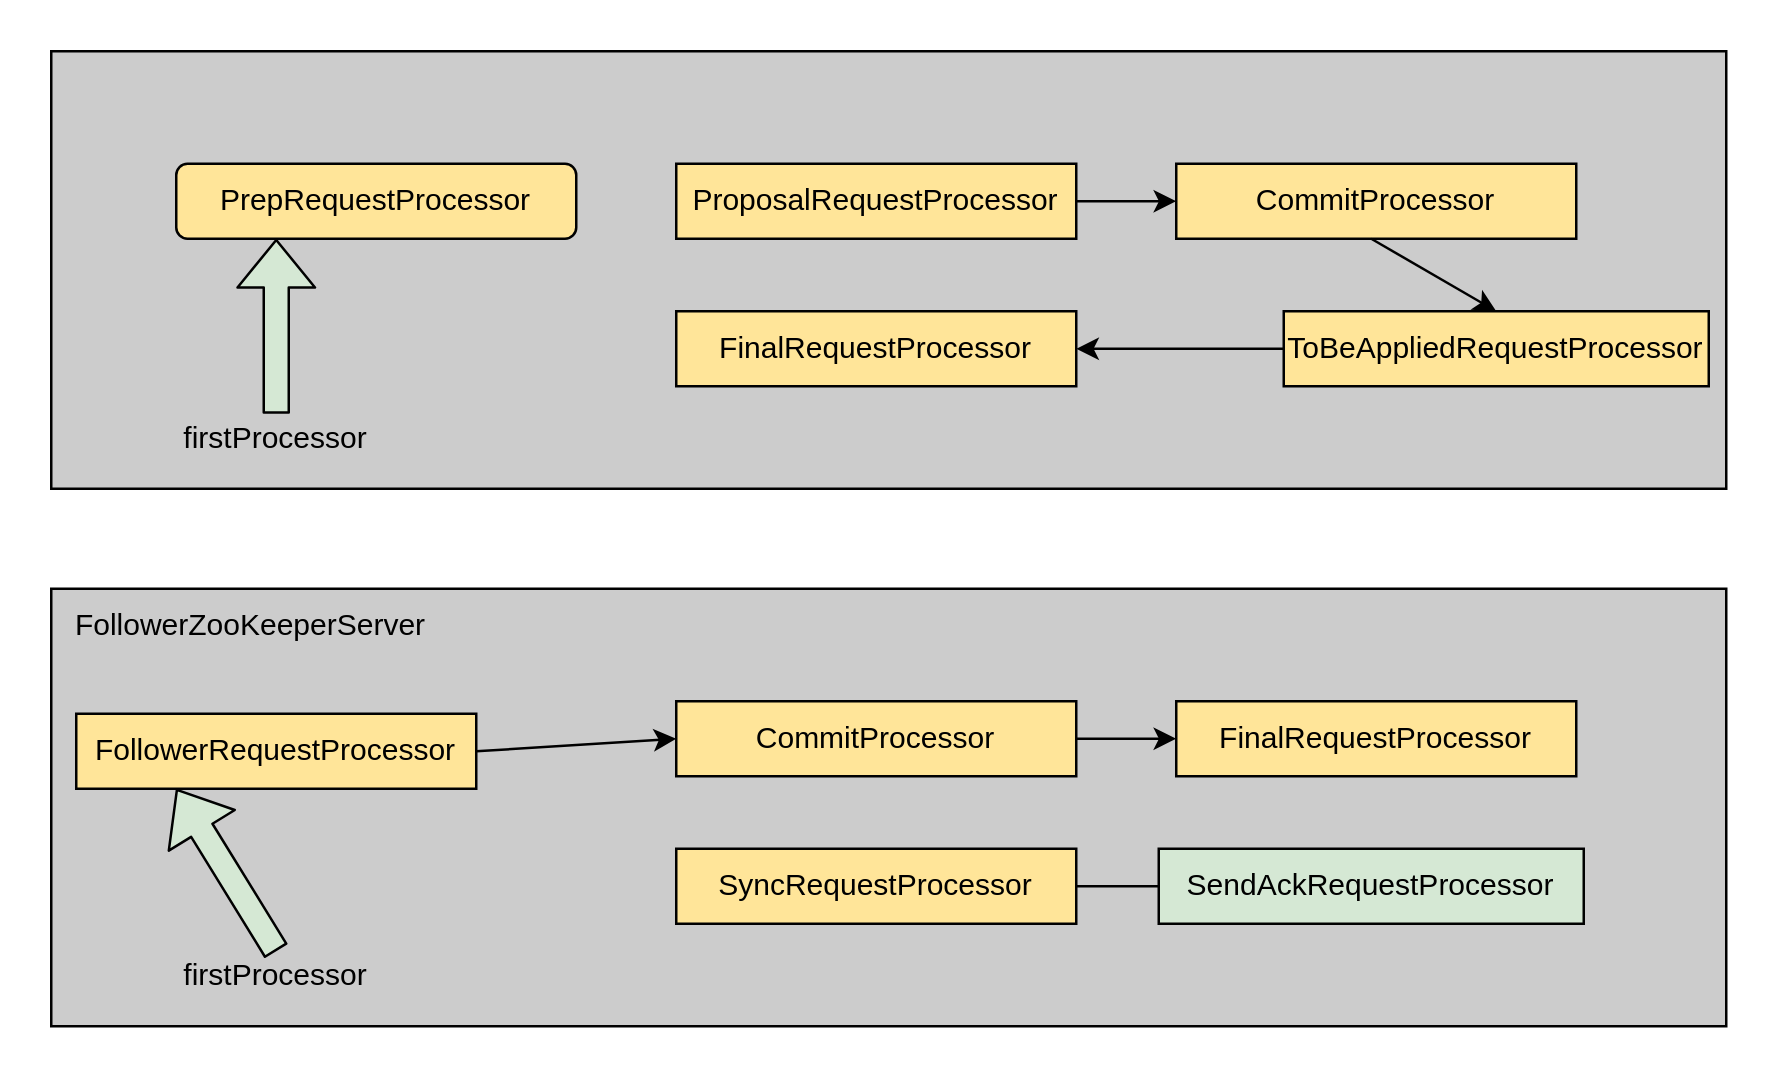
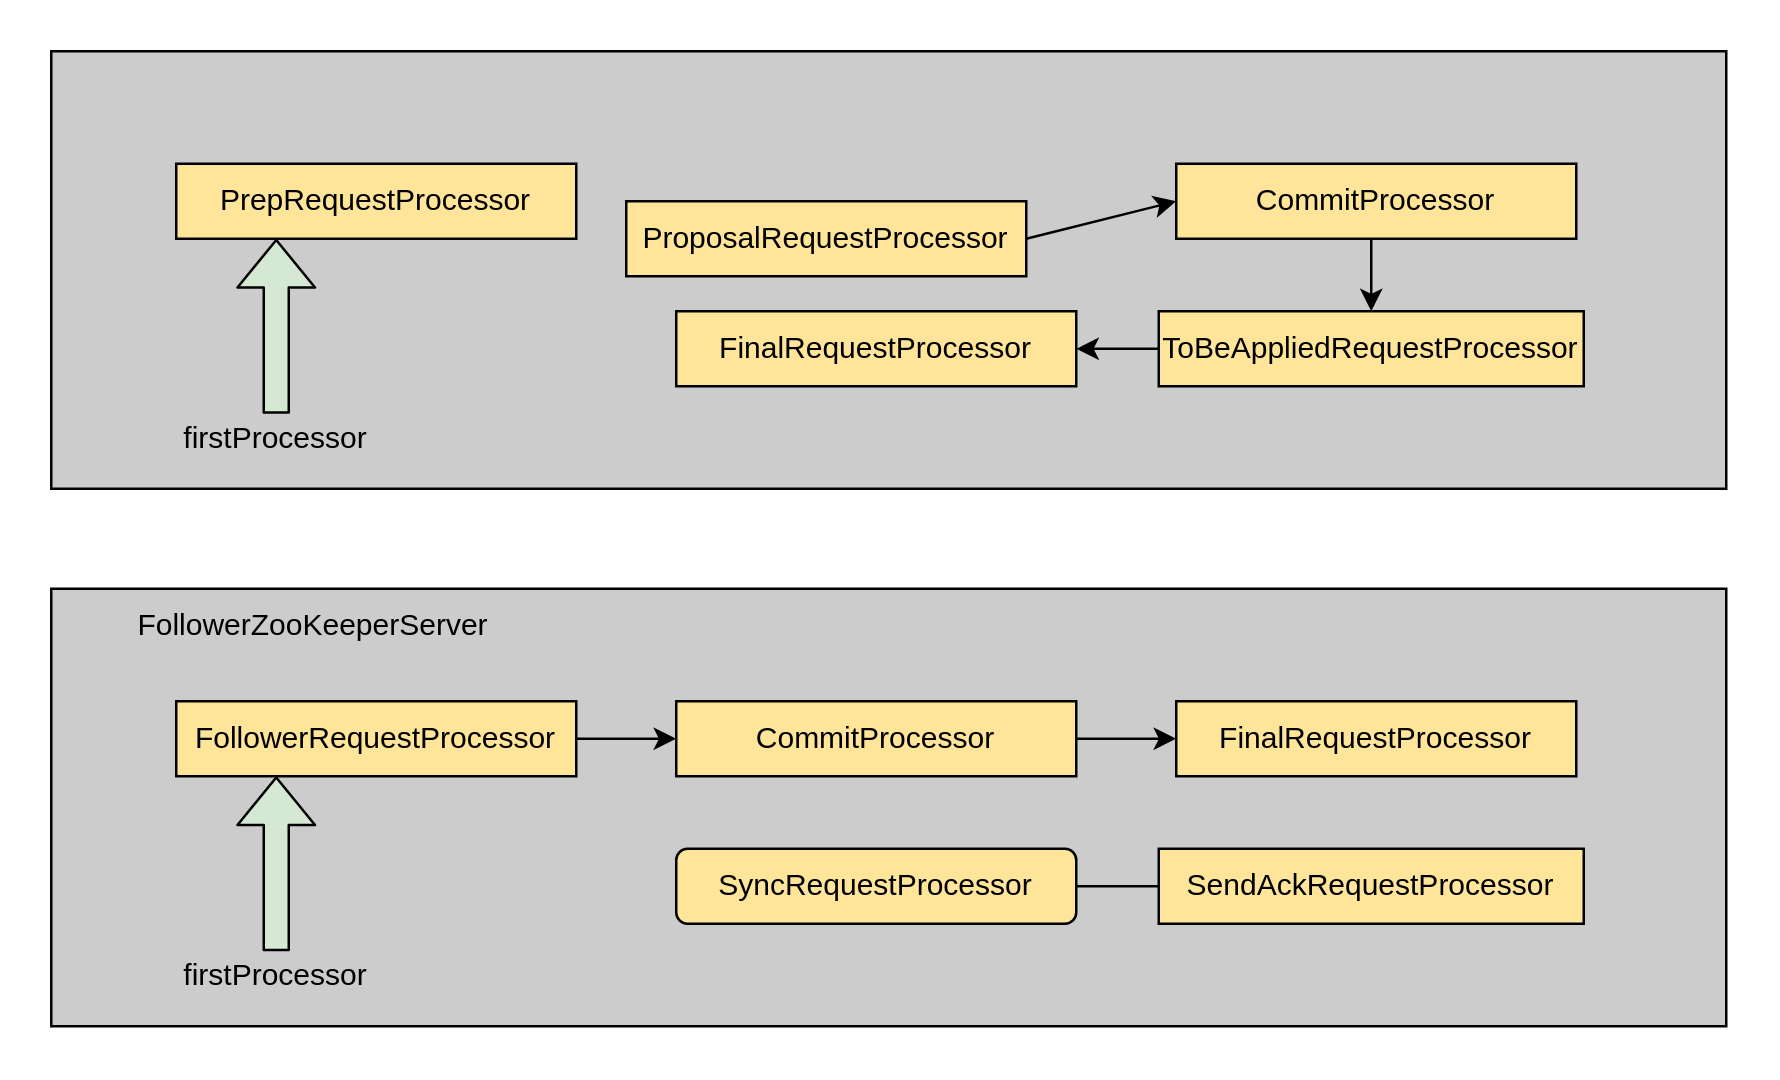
- <mxCell id="3" value="PrepRequestProcessor" style="whiteSpace=wrap;html=1;fillColor=#FFE599;rounded=1;" vertex="1" parent="1"><mxGeometry x="70" y="65" width="160" height="30" as="geometry" /></mxCell>
+ <mxCell id="3" value="PrepRequestProcessor" style="rounded=0;whiteSpace=wrap;html=1;fillColor=#FFE599;" vertex="1" parent="1"><mxGeometry x="70" y="65" width="160" height="30" as="geometry" /></mxCell>
- <mxCell id="4" value="ProposalRequestProcessor" style="rounded=0;whiteSpace=wrap;html=1;fillColor=#FFE599;" vertex="1" parent="1"><mxGeometry x="270" y="65" width="160" height="30" as="geometry" /></mxCell>
+ <mxCell id="4" value="ProposalRequestProcessor" style="rounded=0;whiteSpace=wrap;html=1;fillColor=#FFE599;" vertex="1" parent="1"><mxGeometry x="250" y="80" width="160" height="30" as="geometry" /></mxCell>
- <mxCell id="6" value="ToBeAppliedRequestProcessor" style="rounded=0;whiteSpace=wrap;html=1;fillColor=#FFE599;" vertex="1" parent="1"><mxGeometry x="513" y="124" width="170" height="30" as="geometry" /></mxCell>
+ <mxCell id="6" value="ToBeAppliedRequestProcessor" style="rounded=0;whiteSpace=wrap;html=1;fillColor=#FFE599;" vertex="1" parent="1"><mxGeometry x="463" y="124" width="170" height="30" as="geometry" /></mxCell>
- <mxCell id="22" value="FollowerZooKeeperServer" style="text;html=1;strokeColor=none;fillColor=none;align=center;verticalAlign=middle;whiteSpace=wrap;rounded=0;" vertex="1" parent="1"><mxGeometry x="80" y="240" width="40" height="20" as="geometry" /></mxCell>
+ <mxCell id="22" value="FollowerZooKeeperServer" style="text;html=1;strokeColor=none;fillColor=none;align=center;verticalAlign=middle;whiteSpace=wrap;rounded=0;" vertex="1" parent="1"><mxGeometry x="105" y="240" width="40" height="20" as="geometry" /></mxCell>
- <mxCell id="14" value="FollowerRequestProcessor" style="rounded=0;whiteSpace=wrap;html=1;fillColor=#FFE599;" vertex="1" parent="1"><mxGeometry x="30" y="285" width="160" height="30" as="geometry" /></mxCell>
+ <mxCell id="14" value="FollowerRequestProcessor" style="rounded=0;whiteSpace=wrap;html=1;fillColor=#FFE599;" vertex="1" parent="1"><mxGeometry x="70" y="280" width="160" height="30" as="geometry" /></mxCell>
- <mxCell id="18" value="SyncRequestProcessor" style="rounded=0;whiteSpace=wrap;html=1;fillColor=#FFE599;" vertex="1" parent="1"><mxGeometry x="270" y="339" width="160" height="30" as="geometry" /></mxCell>
+ <mxCell id="18" value="SyncRequestProcessor" style="whiteSpace=wrap;html=1;fillColor=#FFE599;rounded=1;" vertex="1" parent="1"><mxGeometry x="270" y="339" width="160" height="30" as="geometry" /></mxCell>
- <mxCell id="17" value="SendAckRequestProcessor" style="rounded=0;whiteSpace=wrap;html=1;fillColor=#d5e8d4;" vertex="1" parent="1"><mxGeometry x="463" y="339" width="170" height="30" as="geometry" /></mxCell>
+ <mxCell id="17" value="SendAckRequestProcessor" style="rounded=0;whiteSpace=wrap;html=1;fillColor=#FFE599;" vertex="1" parent="1"><mxGeometry x="463" y="339" width="170" height="30" as="geometry" /></mxCell>
